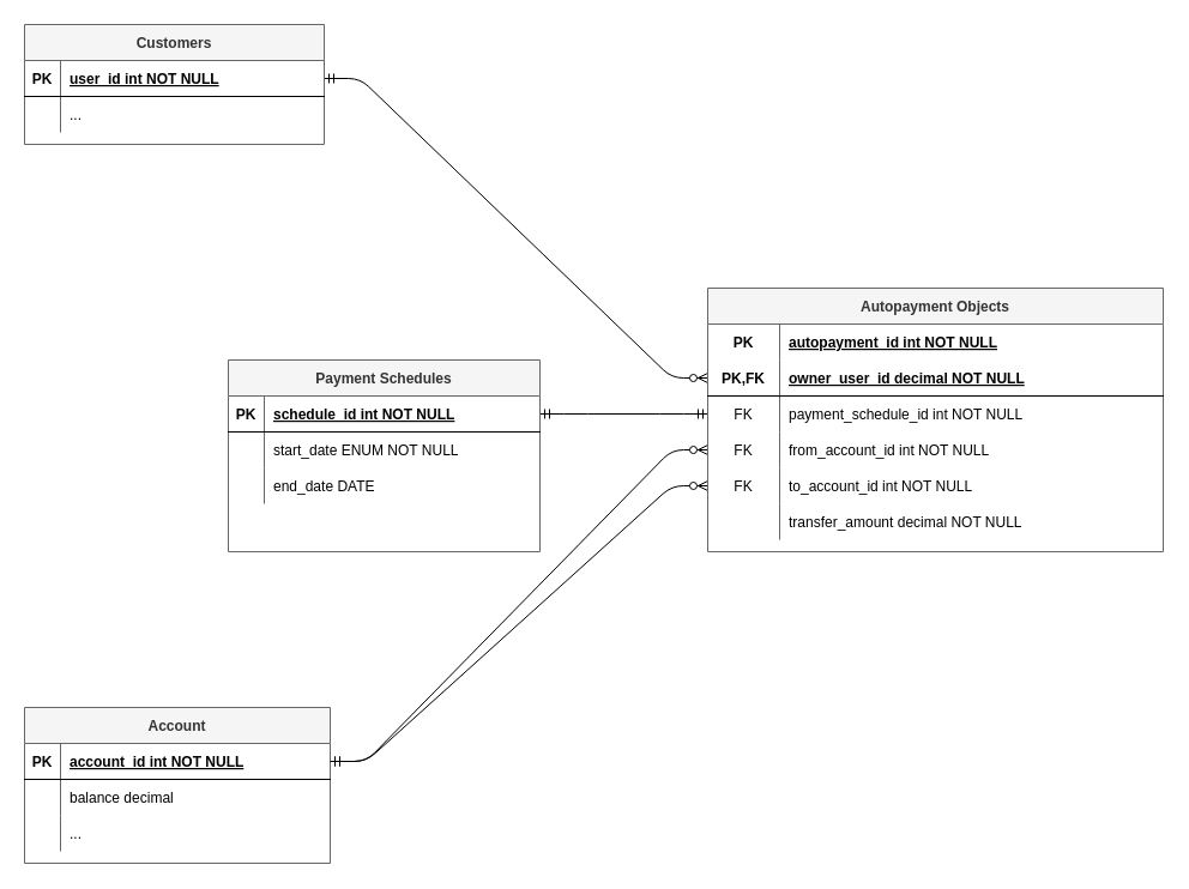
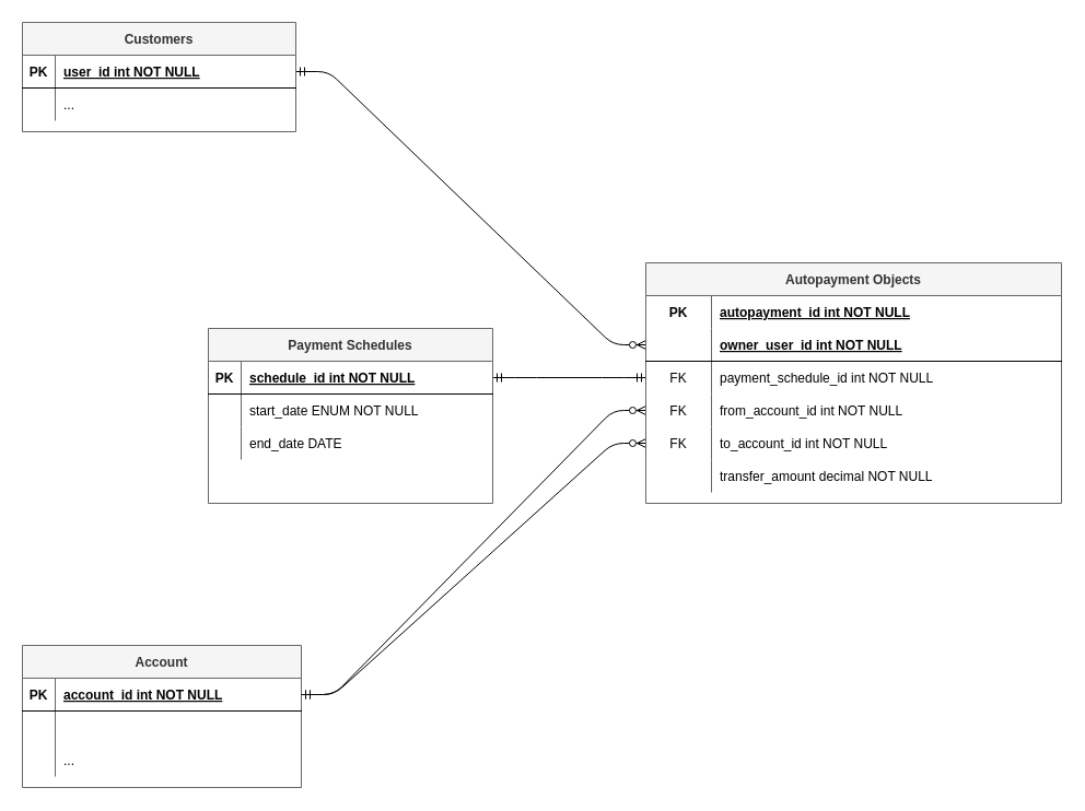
- <mxCell id="28" value="PK,FK" style="shape=partialRectangle;connectable=0;fillColor=none;top=0;left=0;bottom=0;right=0;fontStyle=1;overflow=hidden;" vertex="1" parent="27"><mxGeometry width="60" height="30" as="geometry" /></mxCell>
- <mxCell id="29" value="owner_user_id decimal NOT NULL" style="shape=partialRectangle;connectable=0;fillColor=none;top=0;left=0;bottom=0;right=0;align=left;spacingLeft=6;fontStyle=5;overflow=hidden;" vertex="1" parent="27"><mxGeometry x="60" width="320" height="30" as="geometry" /></mxCell>
+ <mxCell id="29" value="owner_user_id int NOT NULL" style="shape=partialRectangle;connectable=0;fillColor=none;top=0;left=0;bottom=0;right=0;align=left;spacingLeft=6;fontStyle=5;overflow=hidden;" vertex="1" parent="27"><mxGeometry x="60" width="320" height="30" as="geometry" /></mxCell>
- <mxCell id="11" value="balance decimal" style="shape=partialRectangle;connectable=0;fillColor=none;top=0;left=0;bottom=0;right=0;align=left;spacingLeft=6;overflow=hidden;" parent="9" vertex="1"><mxGeometry x="30" width="225" height="30" as="geometry" /></mxCell>
